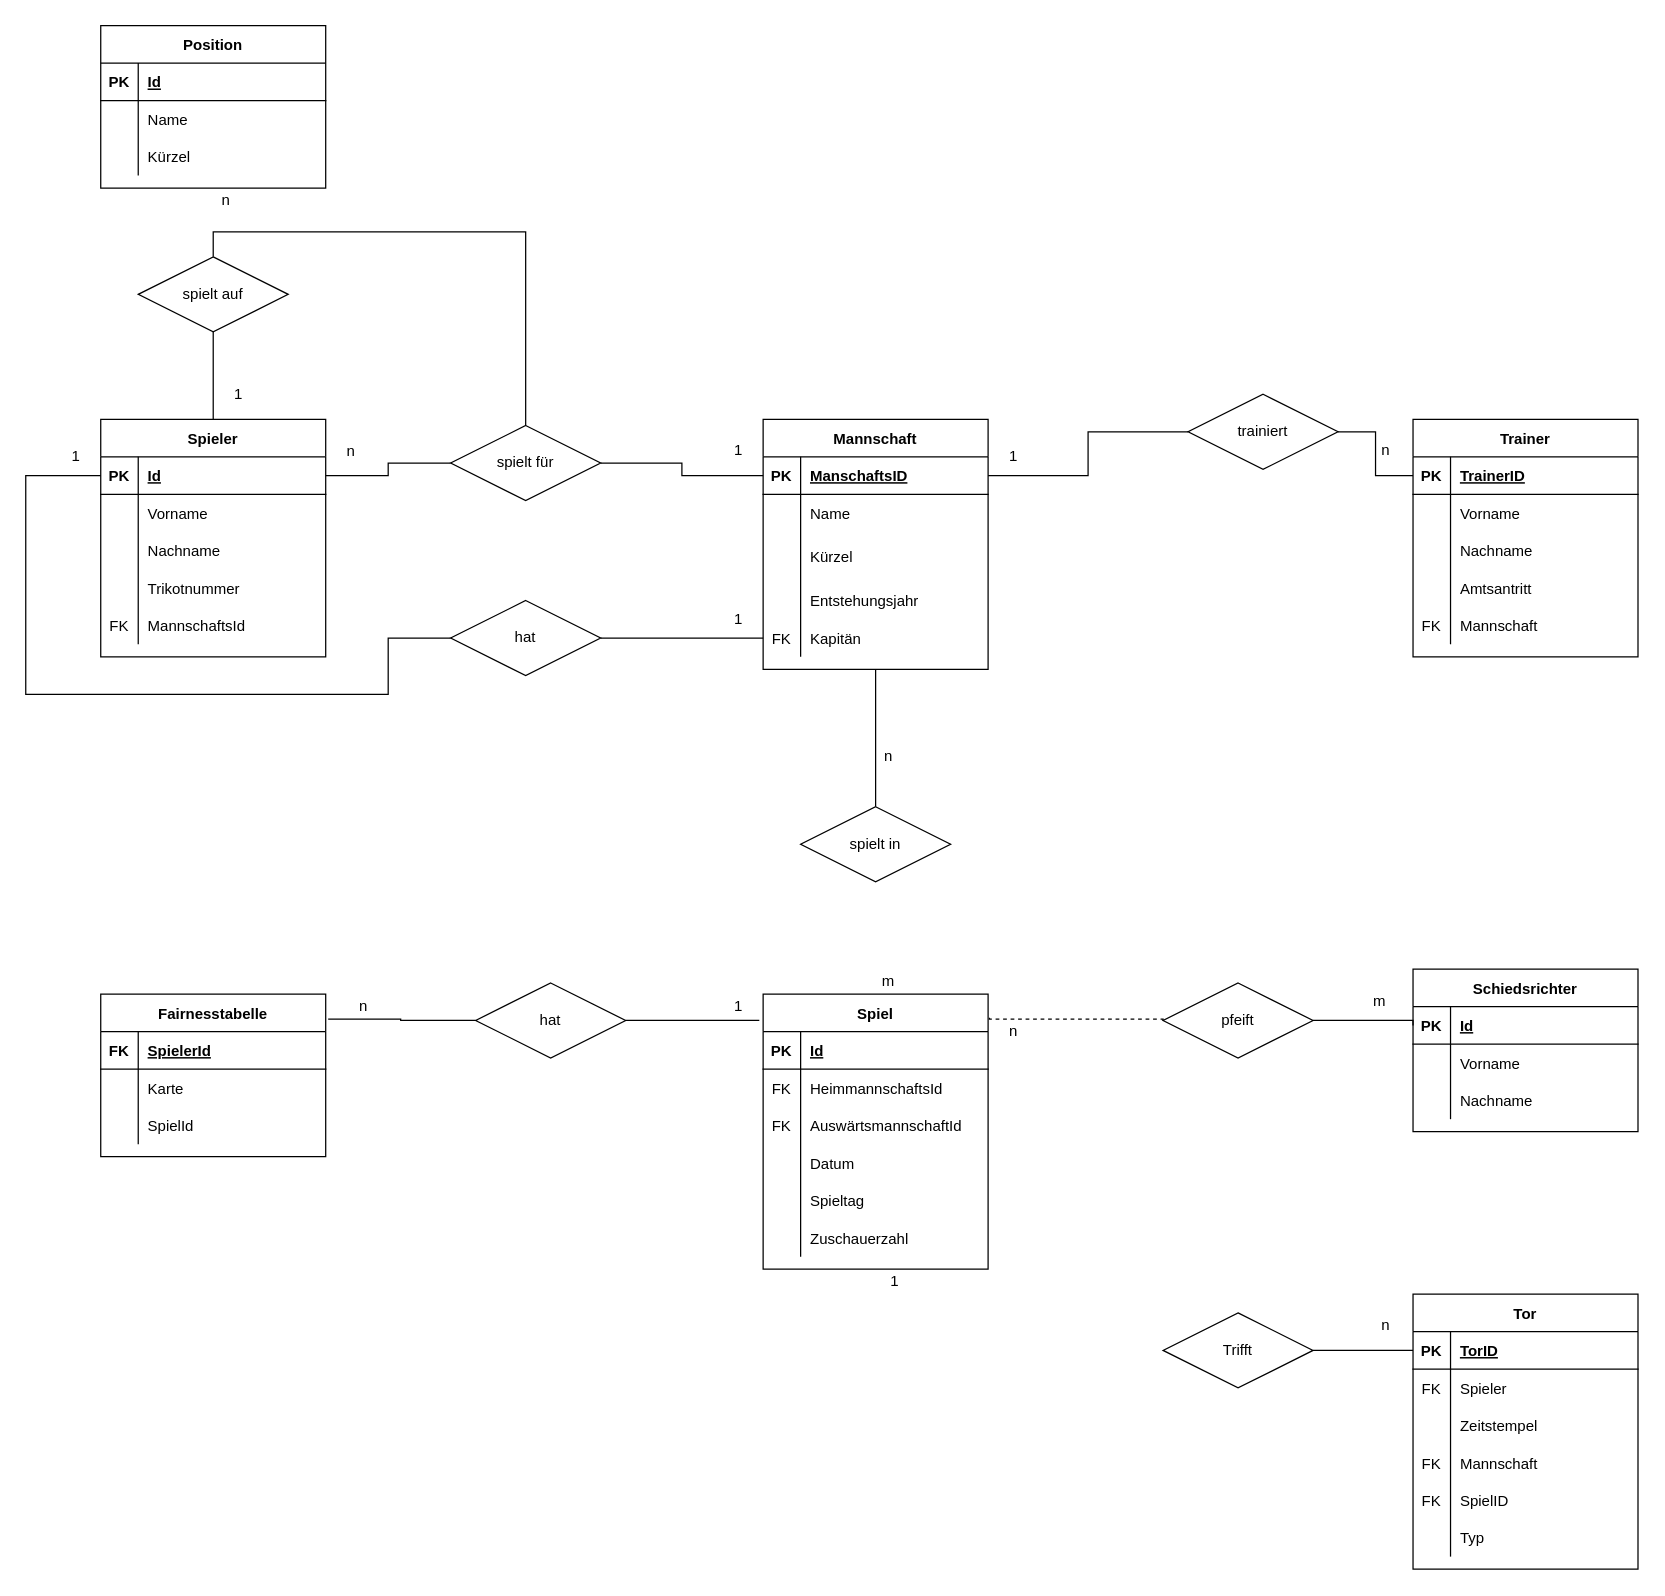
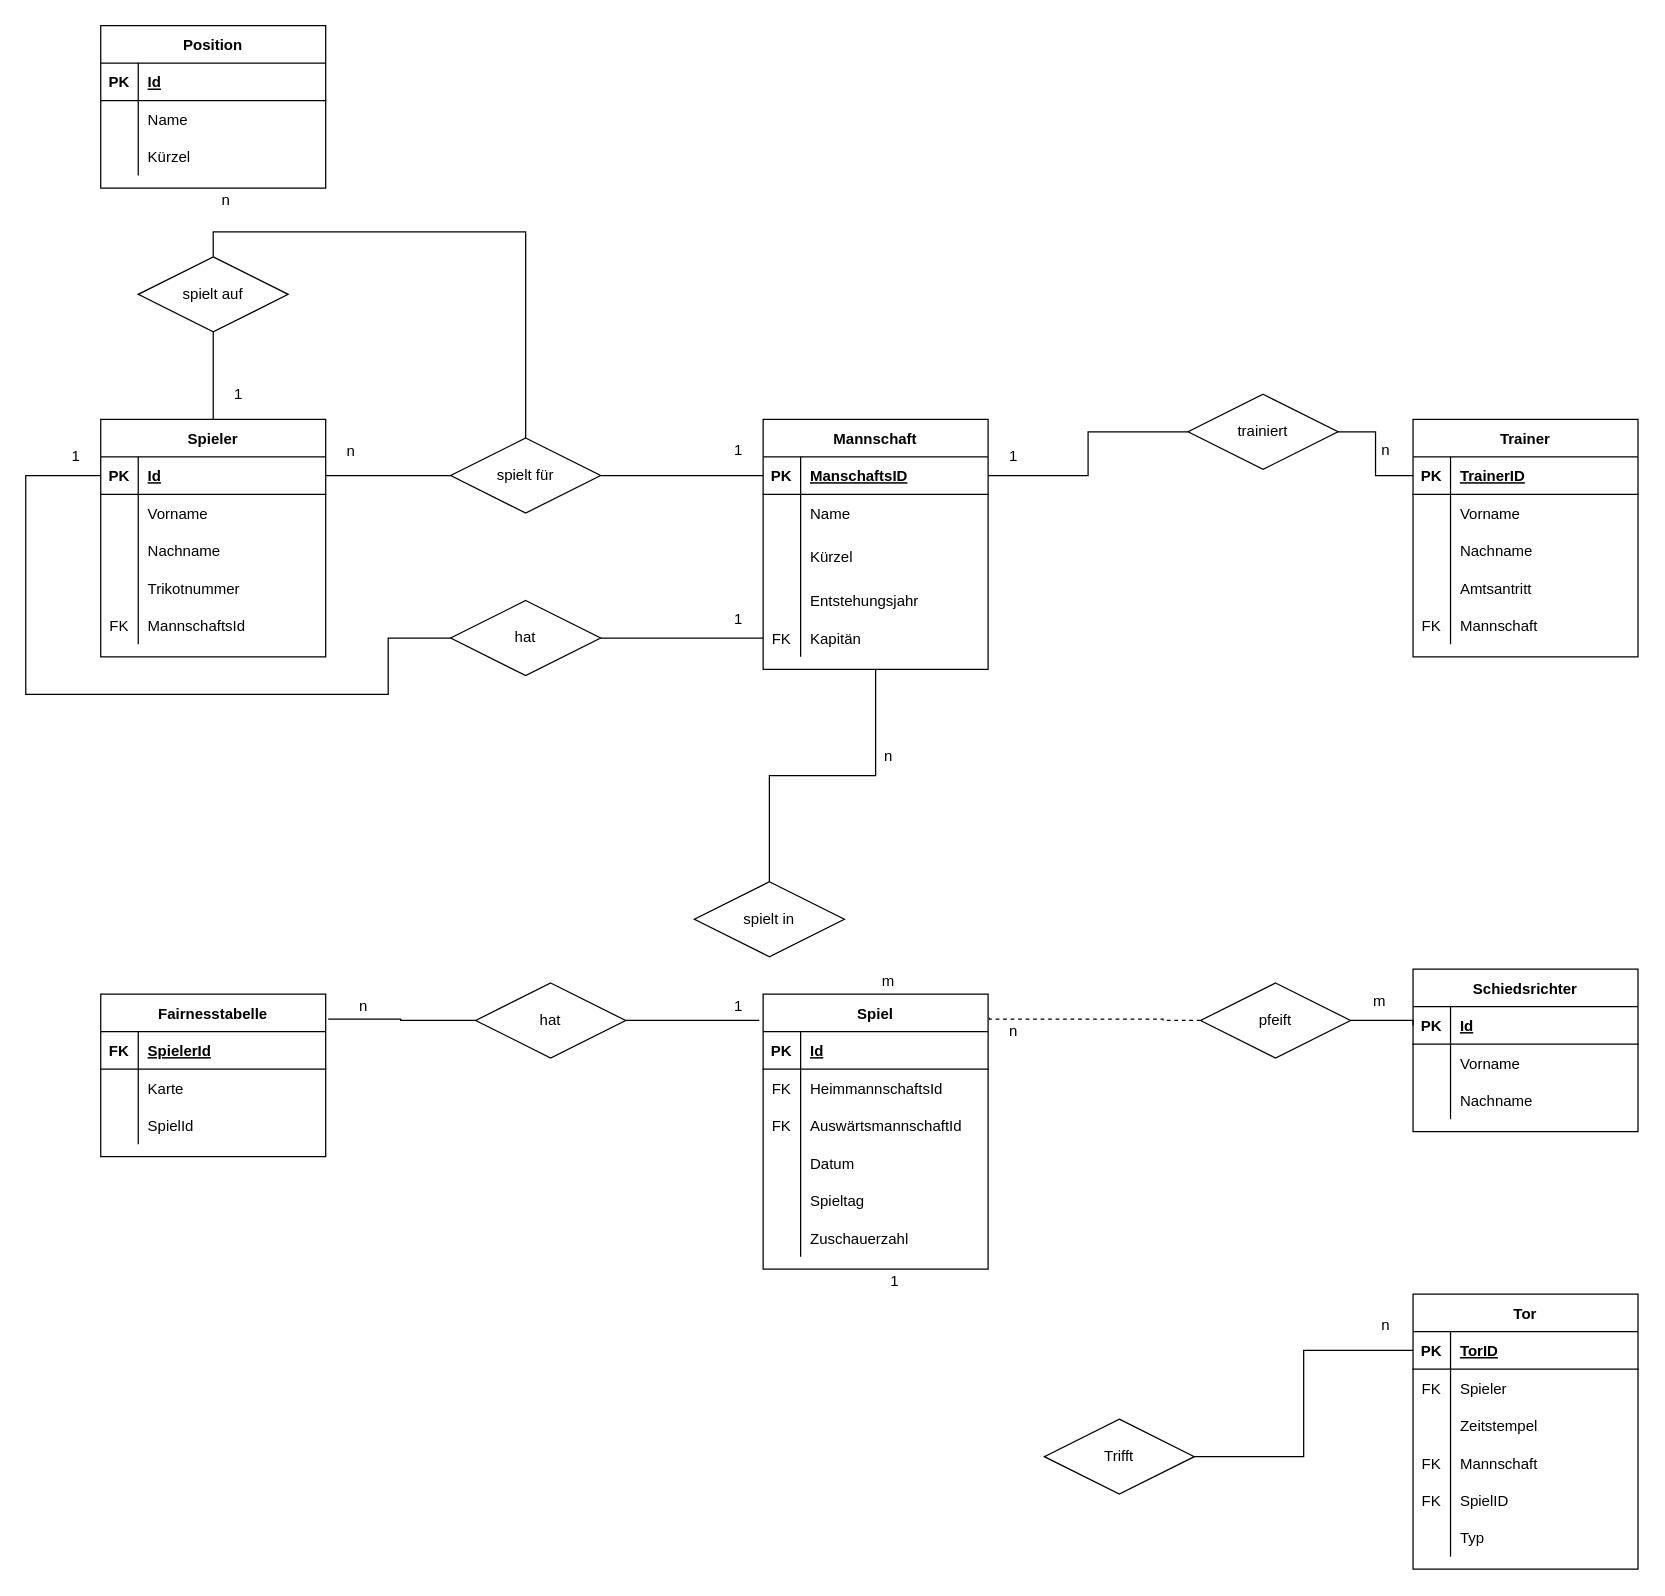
- <mxCell id="60" value="spielt für" style="shape=rhombus;perimeter=rhombusPerimeter;whiteSpace=wrap;html=1;align=center;" parent="1" vertex="1"><mxGeometry x="360" y="340" width="120" height="60" as="geometry" /></mxCell>
+ <mxCell id="60" value="spielt für" style="shape=rhombus;perimeter=rhombusPerimeter;whiteSpace=wrap;html=1;align=center;" parent="1" vertex="1"><mxGeometry x="360" y="350" width="120" height="60" as="geometry" /></mxCell>
- <mxCell id="118" value="spielt in" style="shape=rhombus;perimeter=rhombusPerimeter;whiteSpace=wrap;html=1;align=center;" parent="1" vertex="1"><mxGeometry x="640" y="645" width="120" height="60" as="geometry" /></mxCell>
+ <mxCell id="118" value="spielt in" style="shape=rhombus;perimeter=rhombusPerimeter;whiteSpace=wrap;html=1;align=center;" parent="1" vertex="1"><mxGeometry x="555" y="705" width="120" height="60" as="geometry" /></mxCell>
- <mxCell id="116" value="pfeift" style="shape=rhombus;perimeter=rhombusPerimeter;whiteSpace=wrap;html=1;align=center;" parent="1" vertex="1"><mxGeometry x="930" y="786" width="120" height="60" as="geometry" /></mxCell>
+ <mxCell id="116" value="pfeift" style="shape=rhombus;perimeter=rhombusPerimeter;whiteSpace=wrap;html=1;align=center;" parent="1" vertex="1"><mxGeometry x="960" y="786" width="120" height="60" as="geometry" /></mxCell>
- <mxCell id="103" value="Trifft" style="shape=rhombus;perimeter=rhombusPerimeter;whiteSpace=wrap;html=1;align=center;" parent="1" vertex="1"><mxGeometry x="930" y="1050" width="120" height="60" as="geometry" /></mxCell>
+ <mxCell id="103" value="Trifft" style="shape=rhombus;perimeter=rhombusPerimeter;whiteSpace=wrap;html=1;align=center;" parent="1" vertex="1"><mxGeometry x="835" y="1135" width="120" height="60" as="geometry" /></mxCell>
